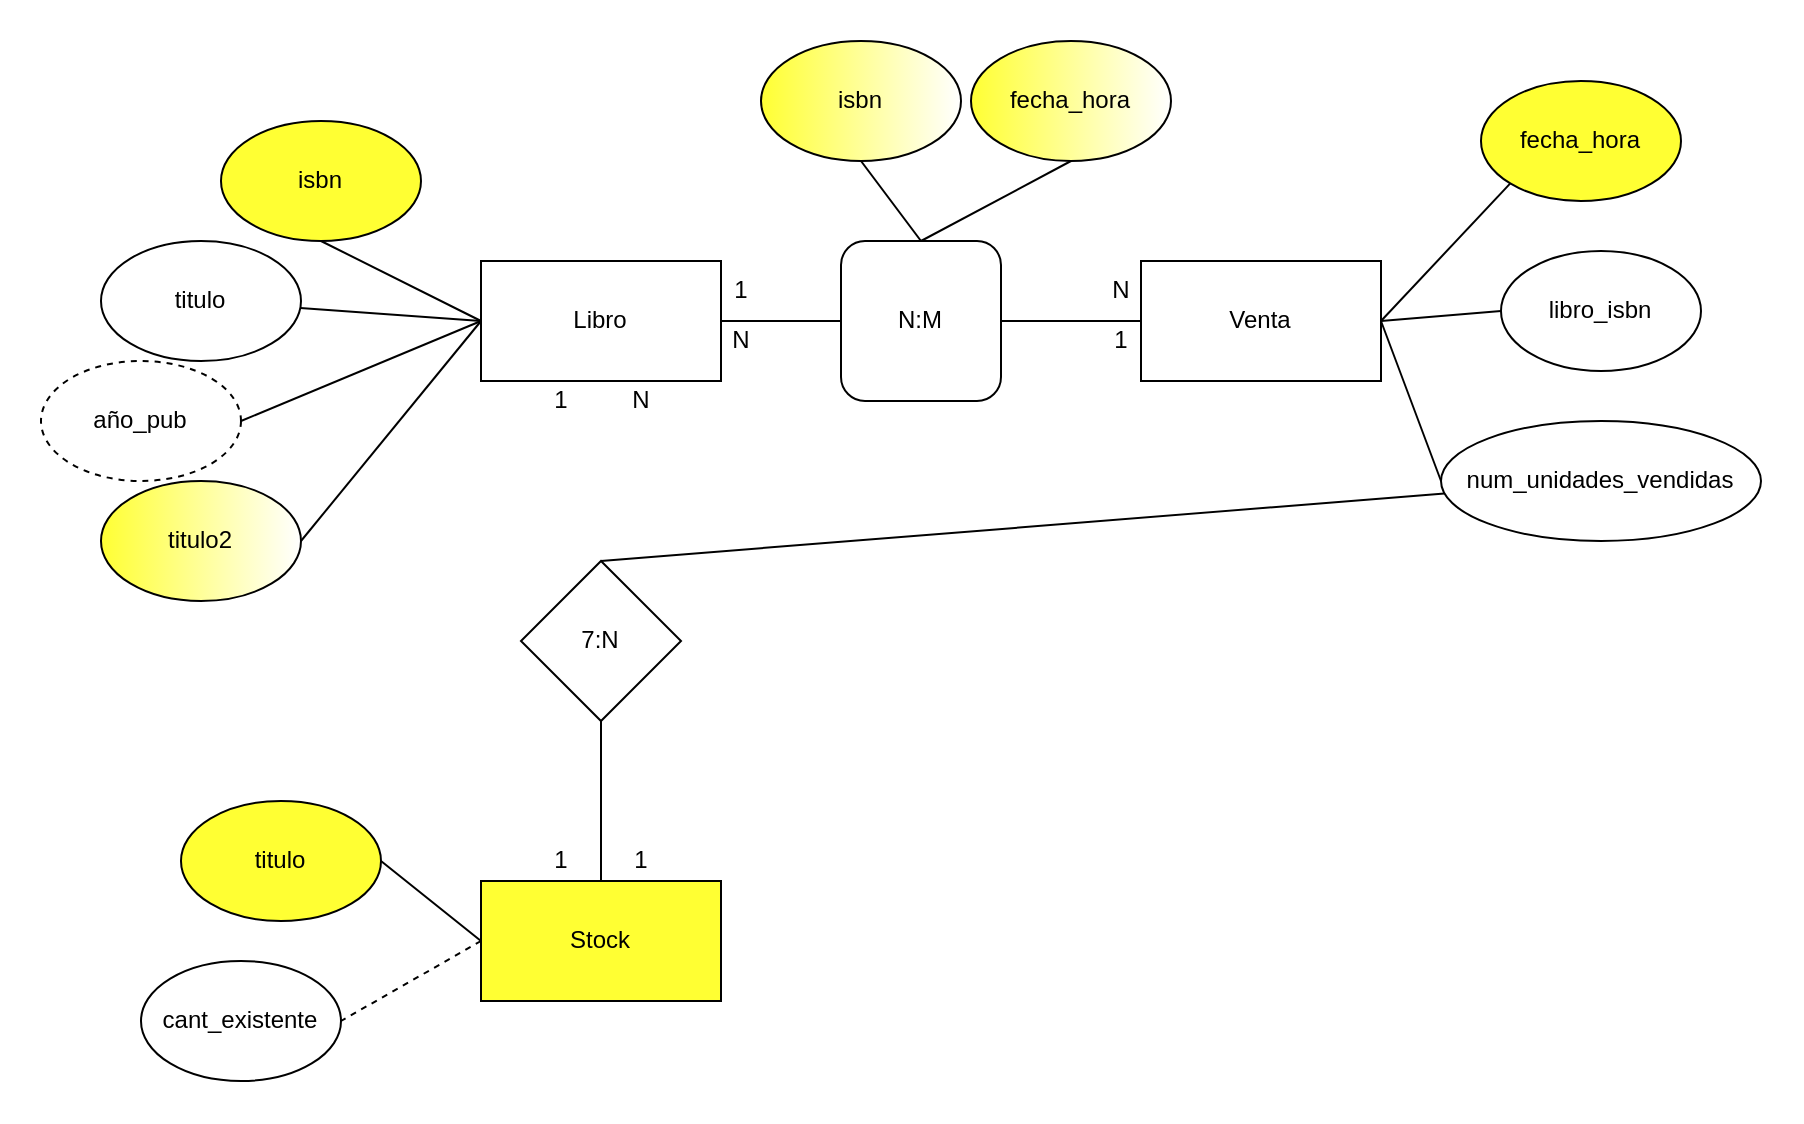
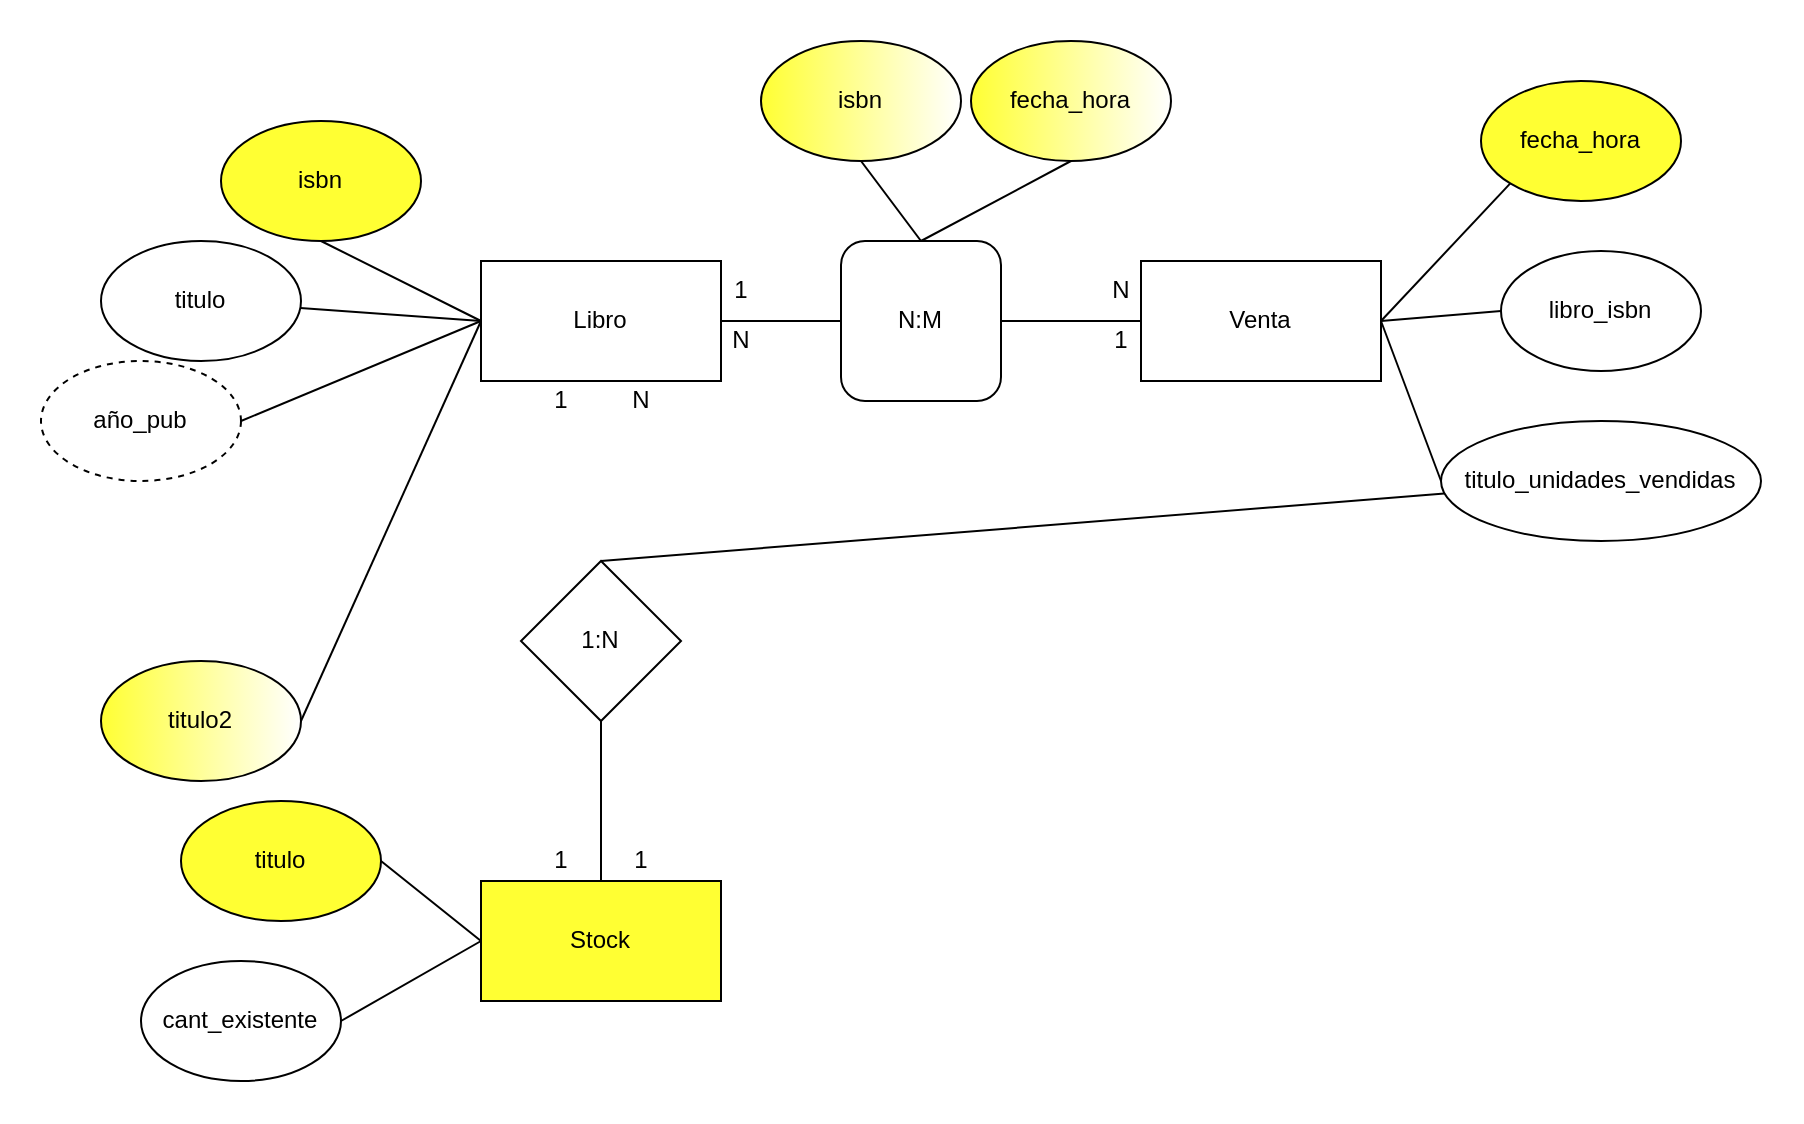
- <mxCell id="26" value="num_unidades_vendidas" style="ellipse;whiteSpace=wrap;html=1;" vertex="1" parent="1"><mxGeometry x="720" y="210" width="160" height="60" as="geometry" /></mxCell>
+ <mxCell id="26" value="titulo_unidades_vendidas" style="ellipse;whiteSpace=wrap;html=1;" vertex="1" parent="1"><mxGeometry x="720" y="210" width="160" height="60" as="geometry" /></mxCell>
- <mxCell id="21" value="titulo2" style="ellipse;whiteSpace=wrap;html=1;fillColor=#FFFF33;gradientColor=#FFFFFF;gradientDirection=east;" vertex="1" parent="1"><mxGeometry x="50" y="240" width="100" height="60" as="geometry" /></mxCell>
+ <mxCell id="21" value="titulo2" style="ellipse;whiteSpace=wrap;html=1;fillColor=#FFFF33;gradientColor=#FFFFFF;gradientDirection=east;" vertex="1" parent="1"><mxGeometry x="50" y="330" width="100" height="60" as="geometry" /></mxCell>
- <mxCell id="18" value="7:N" style="rhombus;whiteSpace=wrap;html=1;fillColor=#FFFFFF;" vertex="1" parent="1"><mxGeometry x="260" y="280" width="80" height="80" as="geometry" /></mxCell>
+ <mxCell id="18" value="1:N" style="rhombus;whiteSpace=wrap;html=1;fillColor=#FFFFFF;" vertex="1" parent="1"><mxGeometry x="260" y="280" width="80" height="80" as="geometry" /></mxCell>
- <mxCell id="13" value="" style="endArrow=none;html=1;rounded=0;exitX=0;exitY=0.5;exitDx=0;exitDy=0;entryX=1;entryY=0.5;entryDx=0;entryDy=0;dashed=1;" edge="1" parent="1" source="9" target="11"><mxGeometry width="50" height="50" relative="1" as="geometry"><mxPoint x="370" y="480" as="sourcePoint" /><mxPoint x="410" y="440" as="targetPoint" /></mxGeometry></mxCell>
+ <mxCell id="13" value="" style="endArrow=none;html=1;rounded=0;exitX=0;exitY=0.5;exitDx=0;exitDy=0;entryX=1;entryY=0.5;entryDx=0;entryDy=0;" edge="1" parent="1" source="9" target="11"><mxGeometry width="50" height="50" relative="1" as="geometry"><mxPoint x="370" y="480" as="sourcePoint" /><mxPoint x="410" y="440" as="targetPoint" /></mxGeometry></mxCell>
